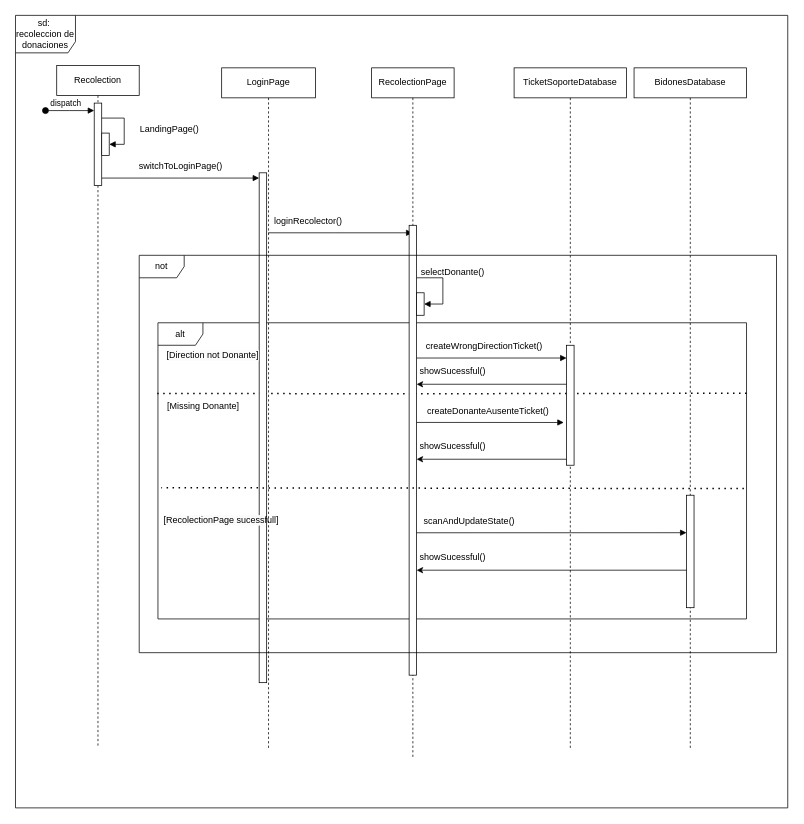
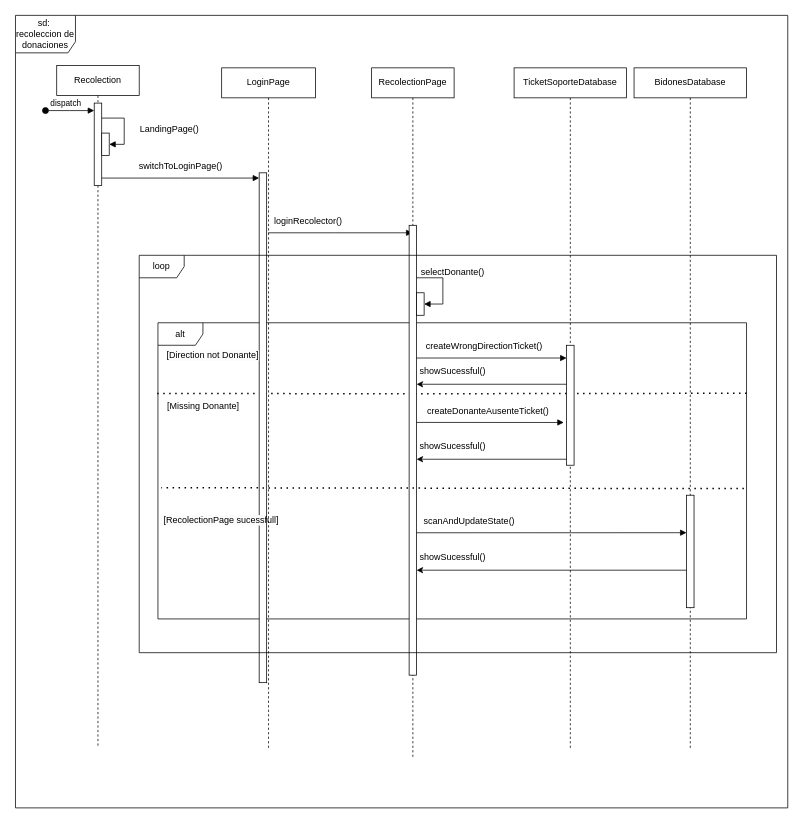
- <mxCell id="25" value="not" style="shape=umlFrame;whiteSpace=wrap;html=1;pointerEvents=0;width=60;height=30;" vertex="1" parent="1"><mxGeometry x="185" y="340" width="850" height="530" as="geometry" /></mxCell>
+ <mxCell id="25" value="loop" style="shape=umlFrame;whiteSpace=wrap;html=1;pointerEvents=0;width=60;height=30;" vertex="1" parent="1"><mxGeometry x="185" y="340" width="850" height="530" as="geometry" /></mxCell>
